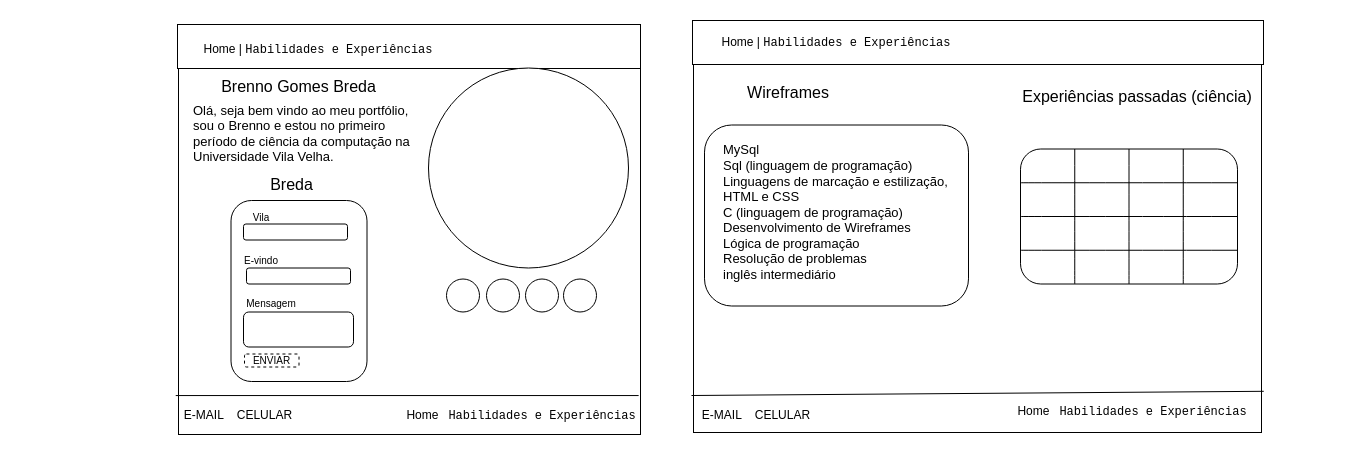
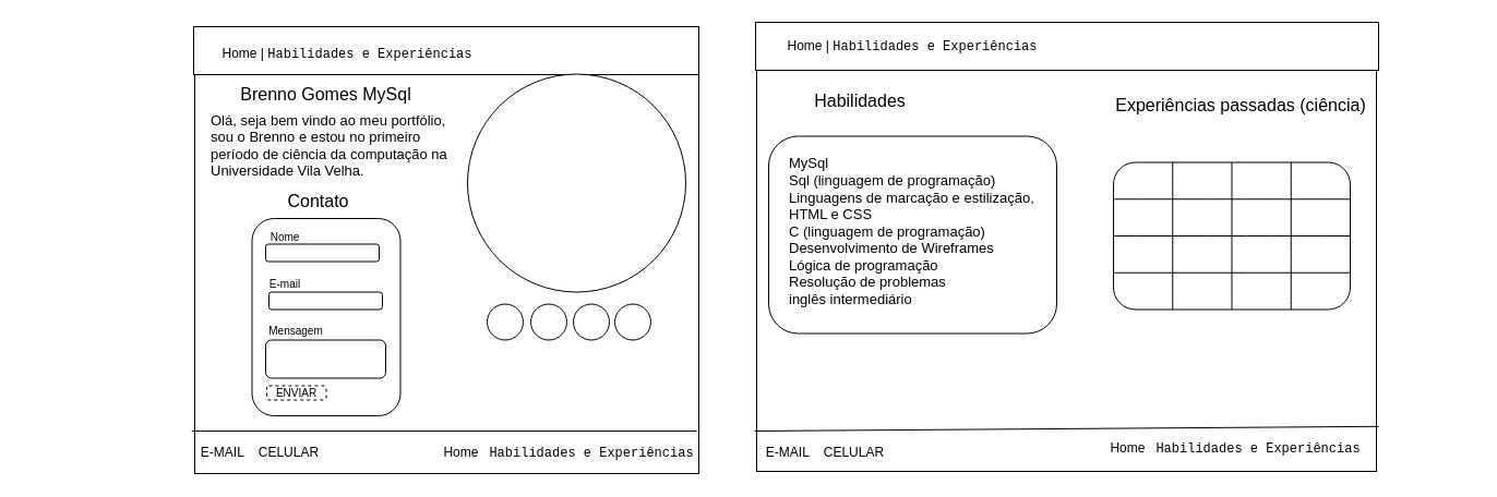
- <mxCell id="8" value="Brenno Gomes Breda" style="text;strokeColor=none;fillColor=none;html=1;align=center;verticalAlign=middle;whiteSpace=wrap;rounded=0;fontSize=16;strokeWidth=1;" parent="1" vertex="1"><mxGeometry x="172" y="64" width="253" height="43" as="geometry" /></mxCell>
+ <mxCell id="8" value="Brenno Gomes MySql" style="text;strokeColor=none;fillColor=none;html=1;align=center;verticalAlign=middle;whiteSpace=wrap;rounded=0;fontSize=16;strokeWidth=1;" parent="1" vertex="1"><mxGeometry x="172" y="64" width="253" height="43" as="geometry" /></mxCell>
- <mxCell id="13" value="Wireframes" style="text;strokeColor=none;fillColor=none;html=1;align=center;verticalAlign=middle;whiteSpace=wrap;rounded=0;fontSize=16;" parent="1" vertex="1"><mxGeometry x="648" y="77" width="280" height="30" as="geometry" /></mxCell>
+ <mxCell id="13" value="Habilidades" style="text;strokeColor=none;fillColor=none;html=1;align=center;verticalAlign=middle;whiteSpace=wrap;rounded=0;fontSize=16;" parent="1" vertex="1"><mxGeometry x="648" y="77" width="280" height="30" as="geometry" /></mxCell>
- <mxCell id="23" value="Breda" style="text;strokeColor=none;fillColor=none;html=1;align=center;verticalAlign=middle;whiteSpace=wrap;rounded=0;fontSize=16;strokeWidth=1;" parent="1" vertex="1"><mxGeometry x="165" y="162" width="253" height="43" as="geometry" /></mxCell>
+ <mxCell id="23" value="Contato" style="text;strokeColor=none;fillColor=none;html=1;align=center;verticalAlign=middle;whiteSpace=wrap;rounded=0;fontSize=16;strokeWidth=1;" parent="1" vertex="1"><mxGeometry x="165" y="162" width="253" height="43" as="geometry" /></mxCell>
- <mxCell id="31" value="&lt;font style=&quot;font-size: 10px;&quot;&gt;Vila&lt;/font&gt;" style="text;strokeColor=none;fillColor=none;html=1;align=center;verticalAlign=middle;whiteSpace=wrap;rounded=0;fontSize=16;" parent="1" vertex="1"><mxGeometry x="230.5" y="200" width="60" height="30" as="geometry" /></mxCell>
+ <mxCell id="31" value="&lt;font style=&quot;font-size: 10px;&quot;&gt;Nome&lt;/font&gt;" style="text;strokeColor=none;fillColor=none;html=1;align=center;verticalAlign=middle;whiteSpace=wrap;rounded=0;fontSize=16;" parent="1" vertex="1"><mxGeometry x="230.5" y="200" width="60" height="30" as="geometry" /></mxCell>
- <mxCell id="32" value="E-vindo" style="text;strokeColor=none;fillColor=none;html=1;align=center;verticalAlign=middle;whiteSpace=wrap;rounded=0;fontSize=10;" parent="1" vertex="1"><mxGeometry x="230.5" y="245" width="60" height="30" as="geometry" /></mxCell>
+ <mxCell id="32" value="E-mail" style="text;strokeColor=none;fillColor=none;html=1;align=center;verticalAlign=middle;whiteSpace=wrap;rounded=0;fontSize=10;" parent="1" vertex="1"><mxGeometry x="230.5" y="245" width="60" height="30" as="geometry" /></mxCell>
